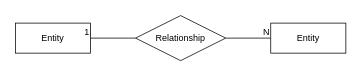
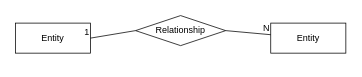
- <mxCell id="3" value="Relationship" style="shape=rhombus;perimeter=rhombusPerimeter;whiteSpace=wrap;html=1;align=center;" vertex="1" parent="1"><mxGeometry x="180" y="20" width="120" height="60" as="geometry" /></mxCell>
+ <mxCell id="3" value="Relationship" style="shape=rhombus;perimeter=rhombusPerimeter;whiteSpace=wrap;html=1;align=center;" vertex="1" parent="1"><mxGeometry x="180" y="20" width="120" height="40" as="geometry" /></mxCell>
